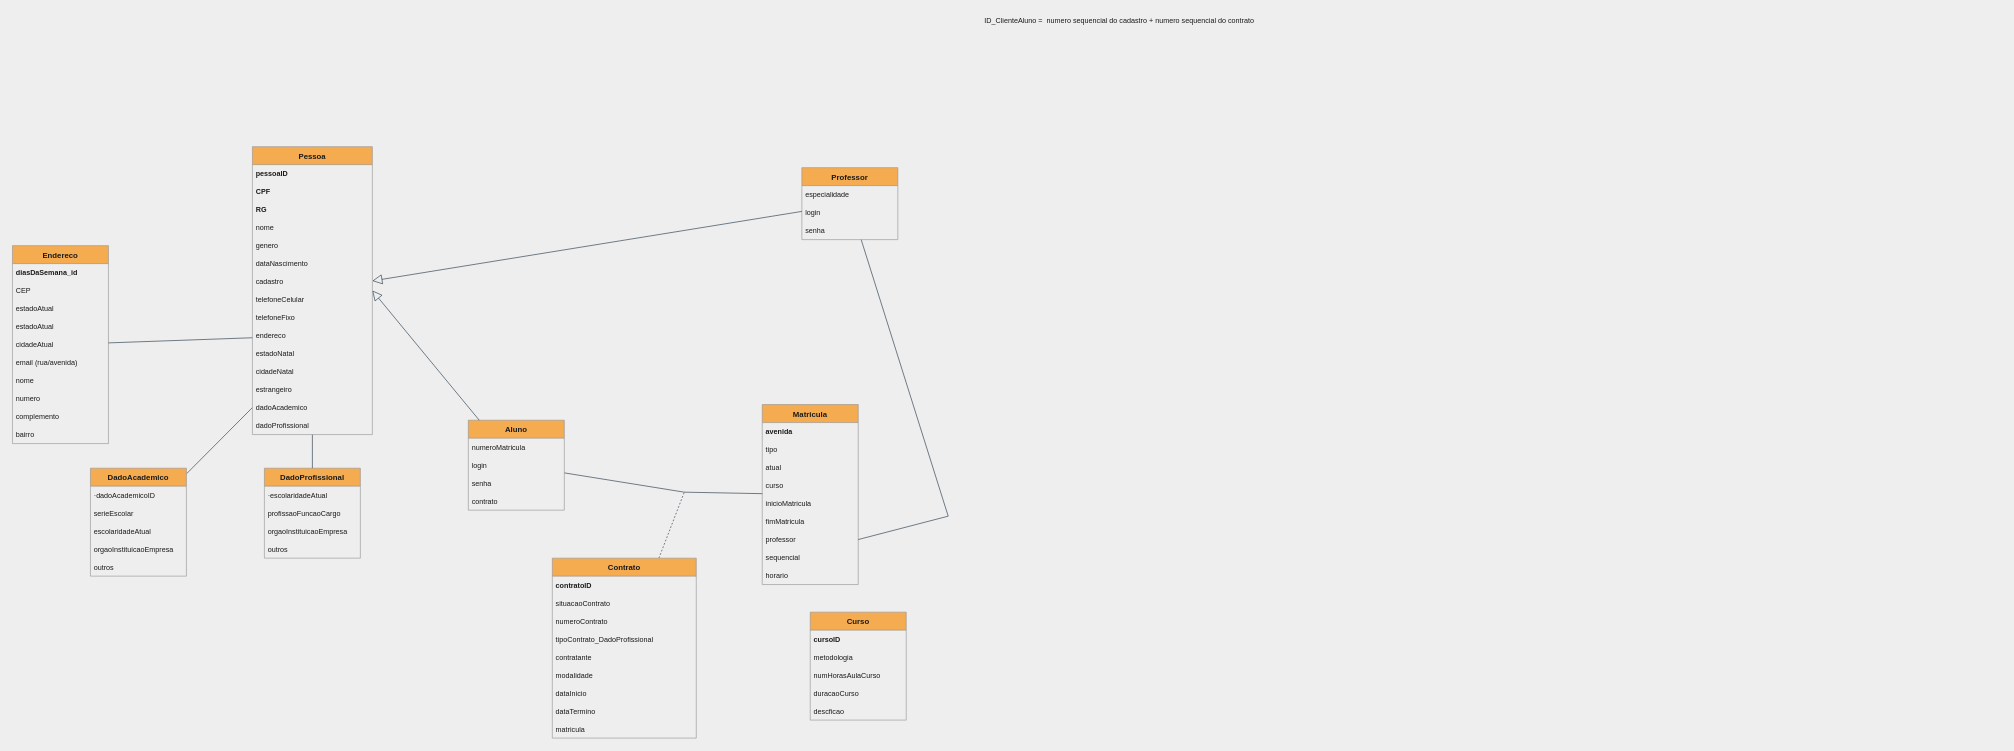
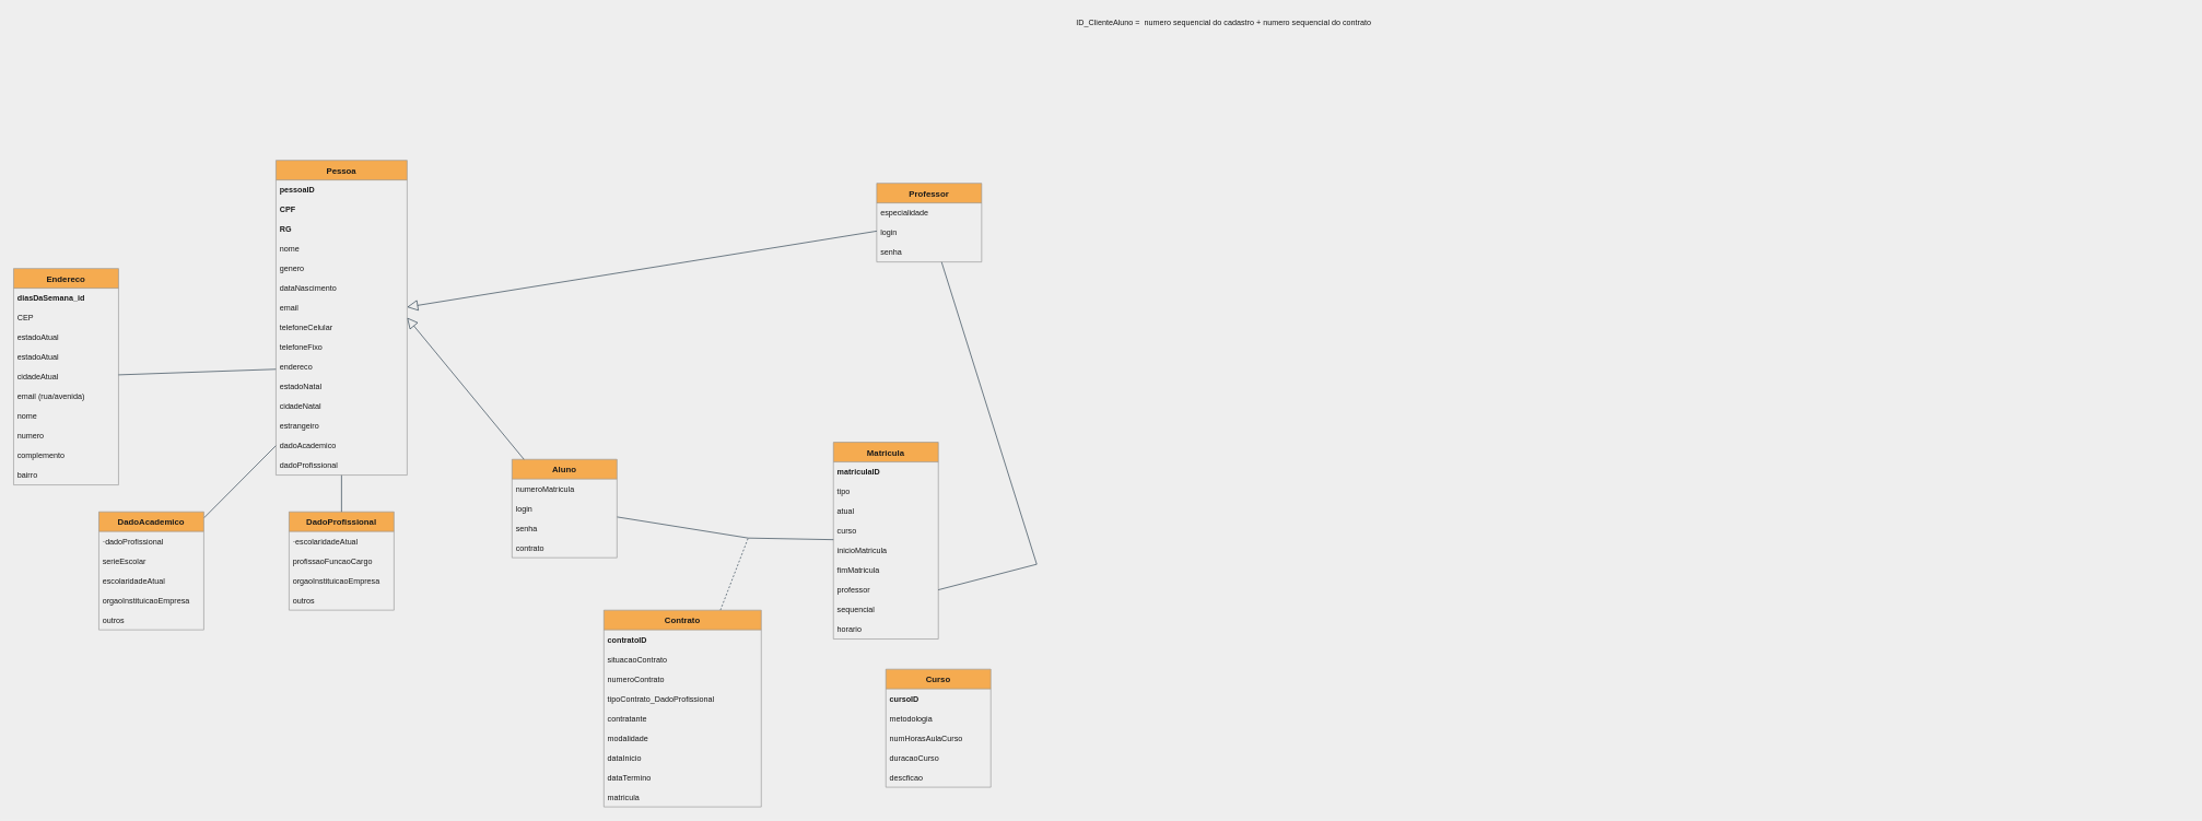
- <mxCell id="70" value="cadastro" style="text;fillColor=none;align=left;verticalAlign=middle;spacingLeft=4;spacingRight=4;overflow=hidden;points=[[0,0.5],[1,0.5]];portConstraint=eastwest;rotatable=0;rounded=0;labelBackgroundColor=none;strokeWidth=1;fontColor=#1A1A1A;" parent="63" vertex="1"><mxGeometry y="210" width="200" height="30" as="geometry" /></mxCell>
+ <mxCell id="70" value="email" style="text;fillColor=none;align=left;verticalAlign=middle;spacingLeft=4;spacingRight=4;overflow=hidden;points=[[0,0.5],[1,0.5]];portConstraint=eastwest;rotatable=0;rounded=0;labelBackgroundColor=none;strokeWidth=1;fontColor=#1A1A1A;" parent="63" vertex="1"><mxGeometry y="210" width="200" height="30" as="geometry" /></mxCell>
- <mxCell id="14" value="avenida" style="text;fillColor=none;align=left;verticalAlign=middle;spacingLeft=4;spacingRight=4;overflow=hidden;points=[[0,0.5],[1,0.5]];portConstraint=eastwest;rotatable=0;rounded=0;shadow=0;glass=0;fontStyle=1;labelBackgroundColor=none;strokeWidth=1;fontColor=#1A1A1A;" parent="13" vertex="1"><mxGeometry y="30" width="160" height="30" as="geometry" /></mxCell>
+ <mxCell id="14" value="matriculaID" style="text;fillColor=none;align=left;verticalAlign=middle;spacingLeft=4;spacingRight=4;overflow=hidden;points=[[0,0.5],[1,0.5]];portConstraint=eastwest;rotatable=0;rounded=0;shadow=0;glass=0;fontStyle=1;labelBackgroundColor=none;strokeWidth=1;fontColor=#1A1A1A;" parent="13" vertex="1"><mxGeometry y="30" width="160" height="30" as="geometry" /></mxCell>
- <mxCell id="49" value="·dadoAcademicoID" style="text;fillColor=none;align=left;verticalAlign=middle;spacingLeft=4;spacingRight=4;overflow=hidden;points=[[0,0.5],[1,0.5]];portConstraint=eastwest;rotatable=0;rounded=0;labelBackgroundColor=none;strokeWidth=1;fontColor=#1A1A1A;" parent="48" vertex="1"><mxGeometry y="30" width="160" height="30" as="geometry" /></mxCell>
+ <mxCell id="49" value="·dadoProfissional" style="text;fillColor=none;align=left;verticalAlign=middle;spacingLeft=4;spacingRight=4;overflow=hidden;points=[[0,0.5],[1,0.5]];portConstraint=eastwest;rotatable=0;rounded=0;labelBackgroundColor=none;strokeWidth=1;fontColor=#1A1A1A;" parent="48" vertex="1"><mxGeometry y="30" width="160" height="30" as="geometry" /></mxCell>
